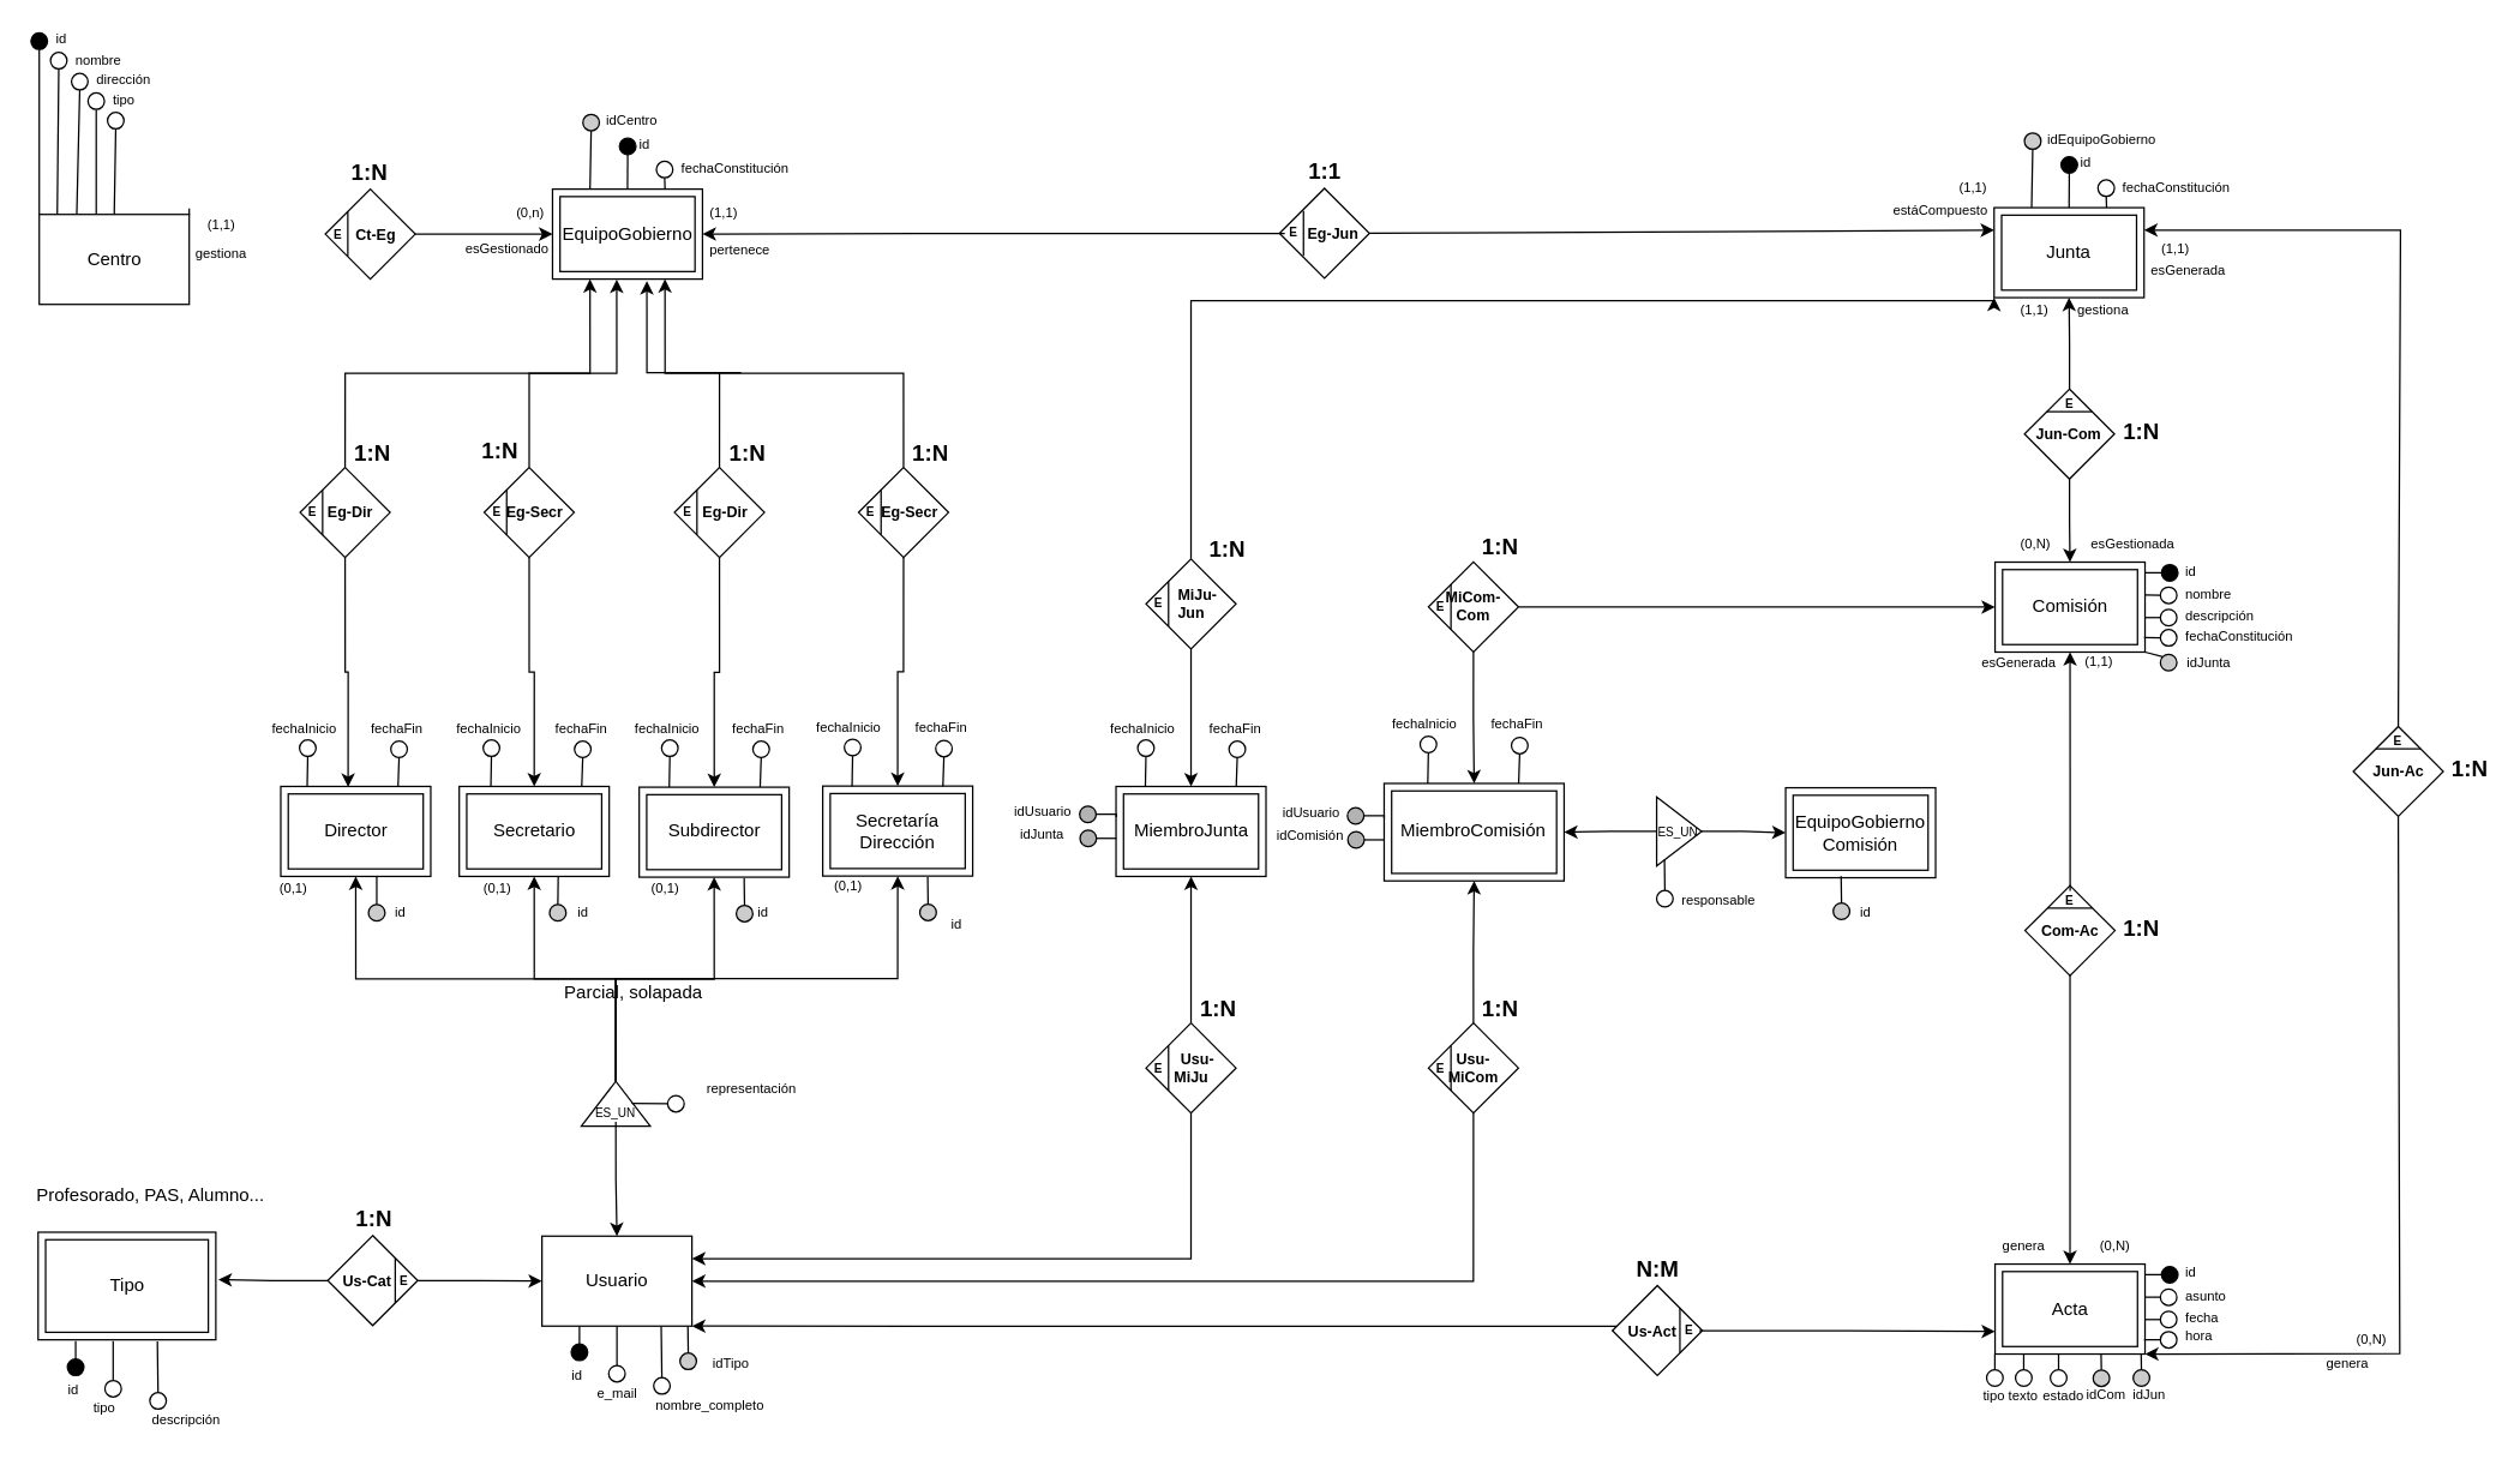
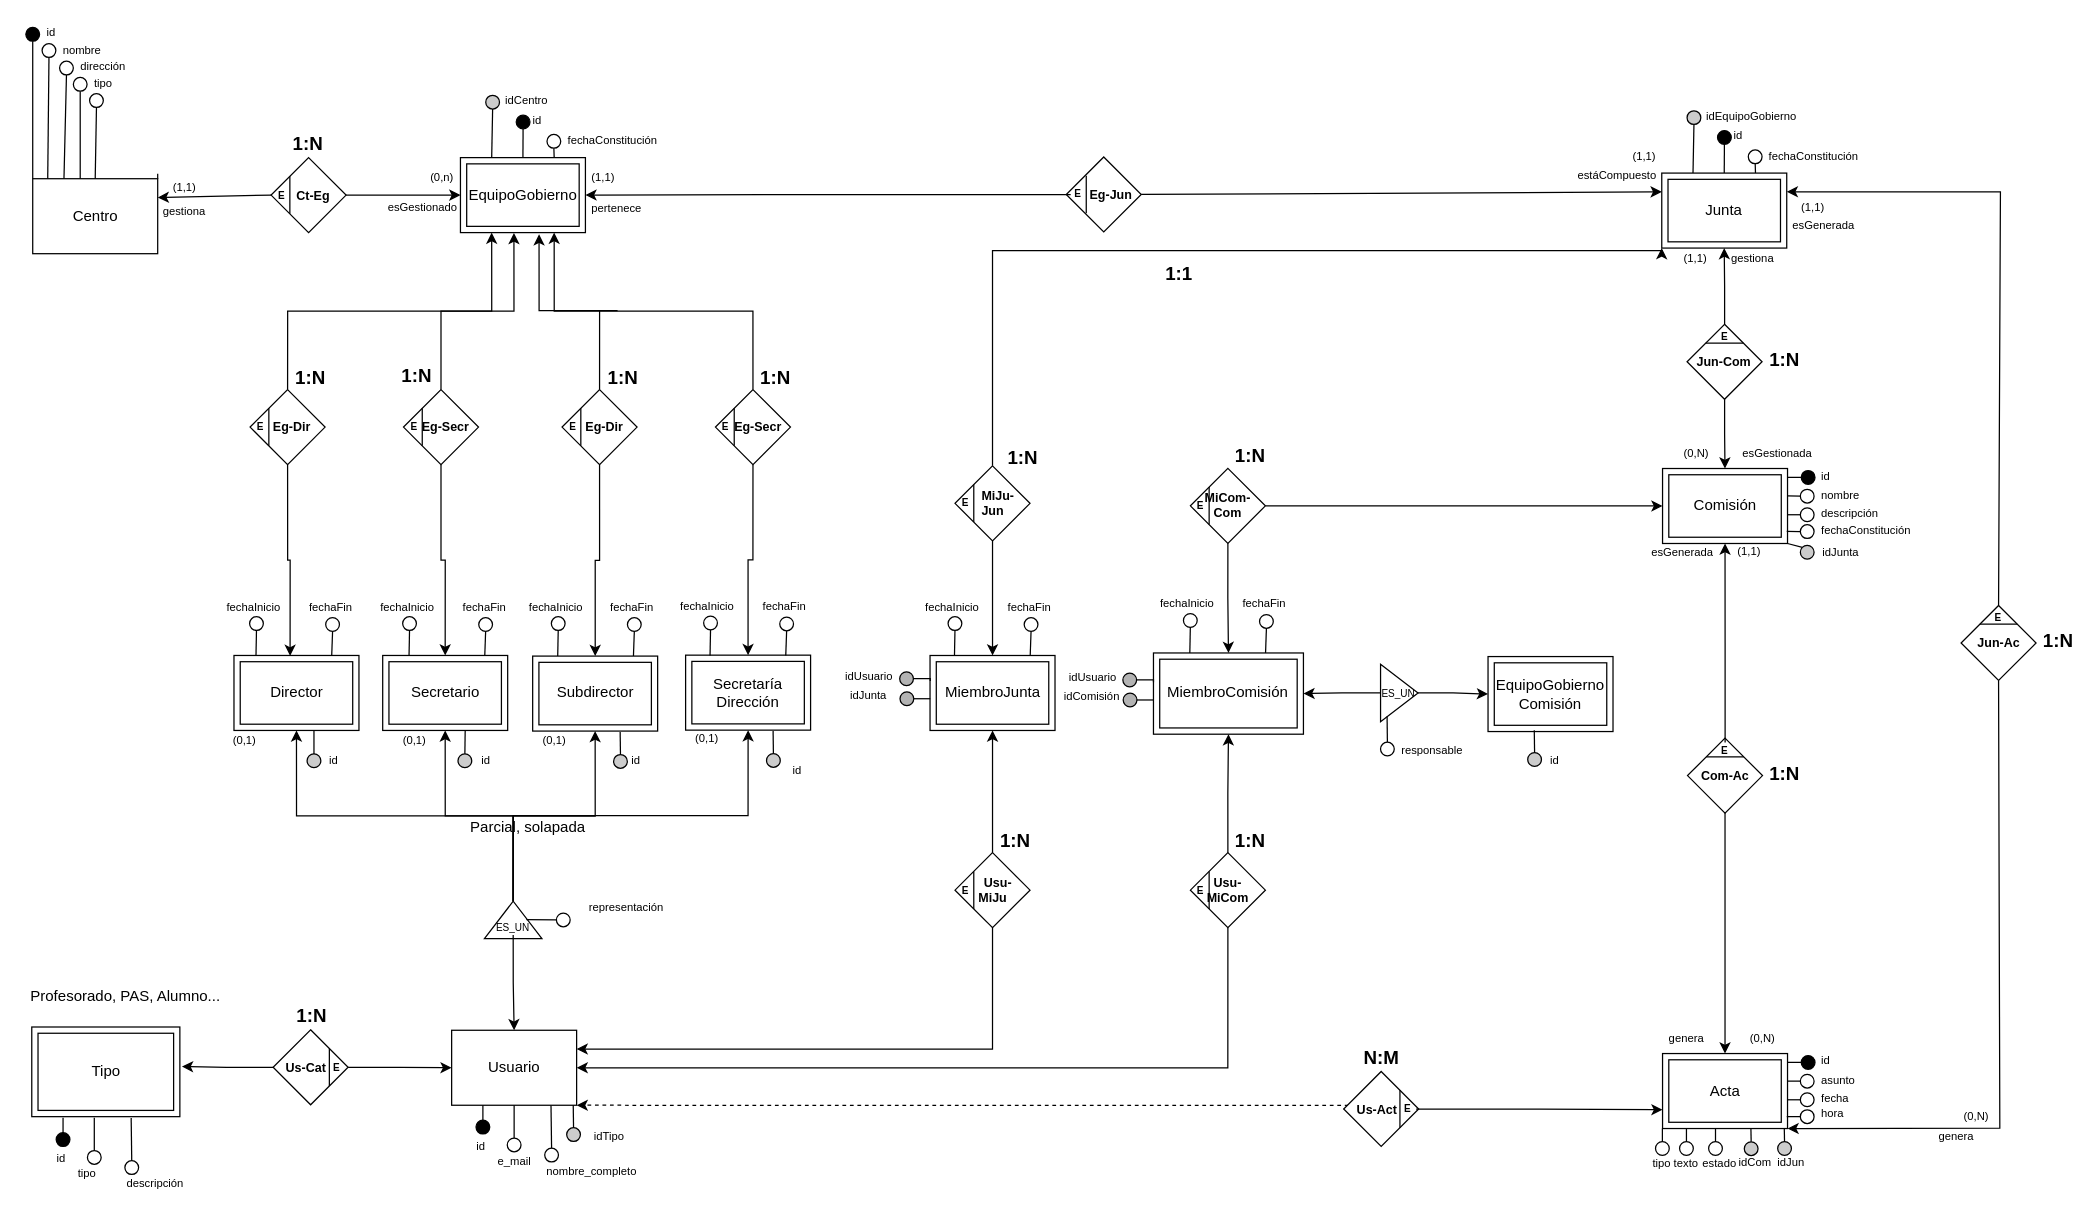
- <mxCell id="42" value="1:1" style="text;html=1;strokeColor=none;fillColor=none;align=center;verticalAlign=middle;whiteSpace=wrap;rounded=0;fontSize=15;fontStyle=1" parent="1" vertex="1"><mxGeometry x="872.3" y="103.24" width="22.43" height="20" as="geometry" /></mxCell>
+ <mxCell id="42" value="1:1" style="text;html=1;strokeColor=none;fillColor=none;align=center;verticalAlign=middle;whiteSpace=wrap;rounded=0;fontSize=15;fontStyle=1" parent="1" vertex="1"><mxGeometry x="932.3" y="208.24" width="22.43" height="20" as="geometry" /></mxCell>
+ <mxCell id="6" value="" style="endArrow=classic;html=1;rounded=0;exitX=0;exitY=0.5;exitDx=0;exitDy=0;entryX=1;entryY=0.25;entryDx=0;entryDy=0;" parent="1" source="4" target="2" edge="1"><mxGeometry width="50" height="50" relative="1" as="geometry"><mxPoint x="-127.99" y="230.62" as="sourcePoint" /><mxPoint x="-427.99" y="340.62" as="targetPoint" /></mxGeometry></mxCell>
- <mxCell id="240" style="edgeStyle=orthogonalEdgeStyle;rounded=0;orthogonalLoop=1;jettySize=auto;html=1;exitX=0;exitY=0.5;exitDx=0;exitDy=0;entryX=1;entryY=1;entryDx=0;entryDy=0;" parent="1" source="241" target="153" edge="1"><mxGeometry relative="1" as="geometry"><Array as="points"><mxPoint x="1090" y="887" /><mxPoint x="1090" y="884" /></Array></mxGeometry></mxCell>
+ <mxCell id="240" style="edgeStyle=orthogonalEdgeStyle;rounded=0;orthogonalLoop=1;jettySize=auto;html=1;exitX=0;exitY=0.5;exitDx=0;exitDy=0;entryX=1;entryY=1;entryDx=0;entryDy=0;dashed=1;" parent="1" source="241" target="153" edge="1"><mxGeometry relative="1" as="geometry"><Array as="points"><mxPoint x="1090" y="887" /><mxPoint x="1090" y="884" /></Array></mxGeometry></mxCell>
